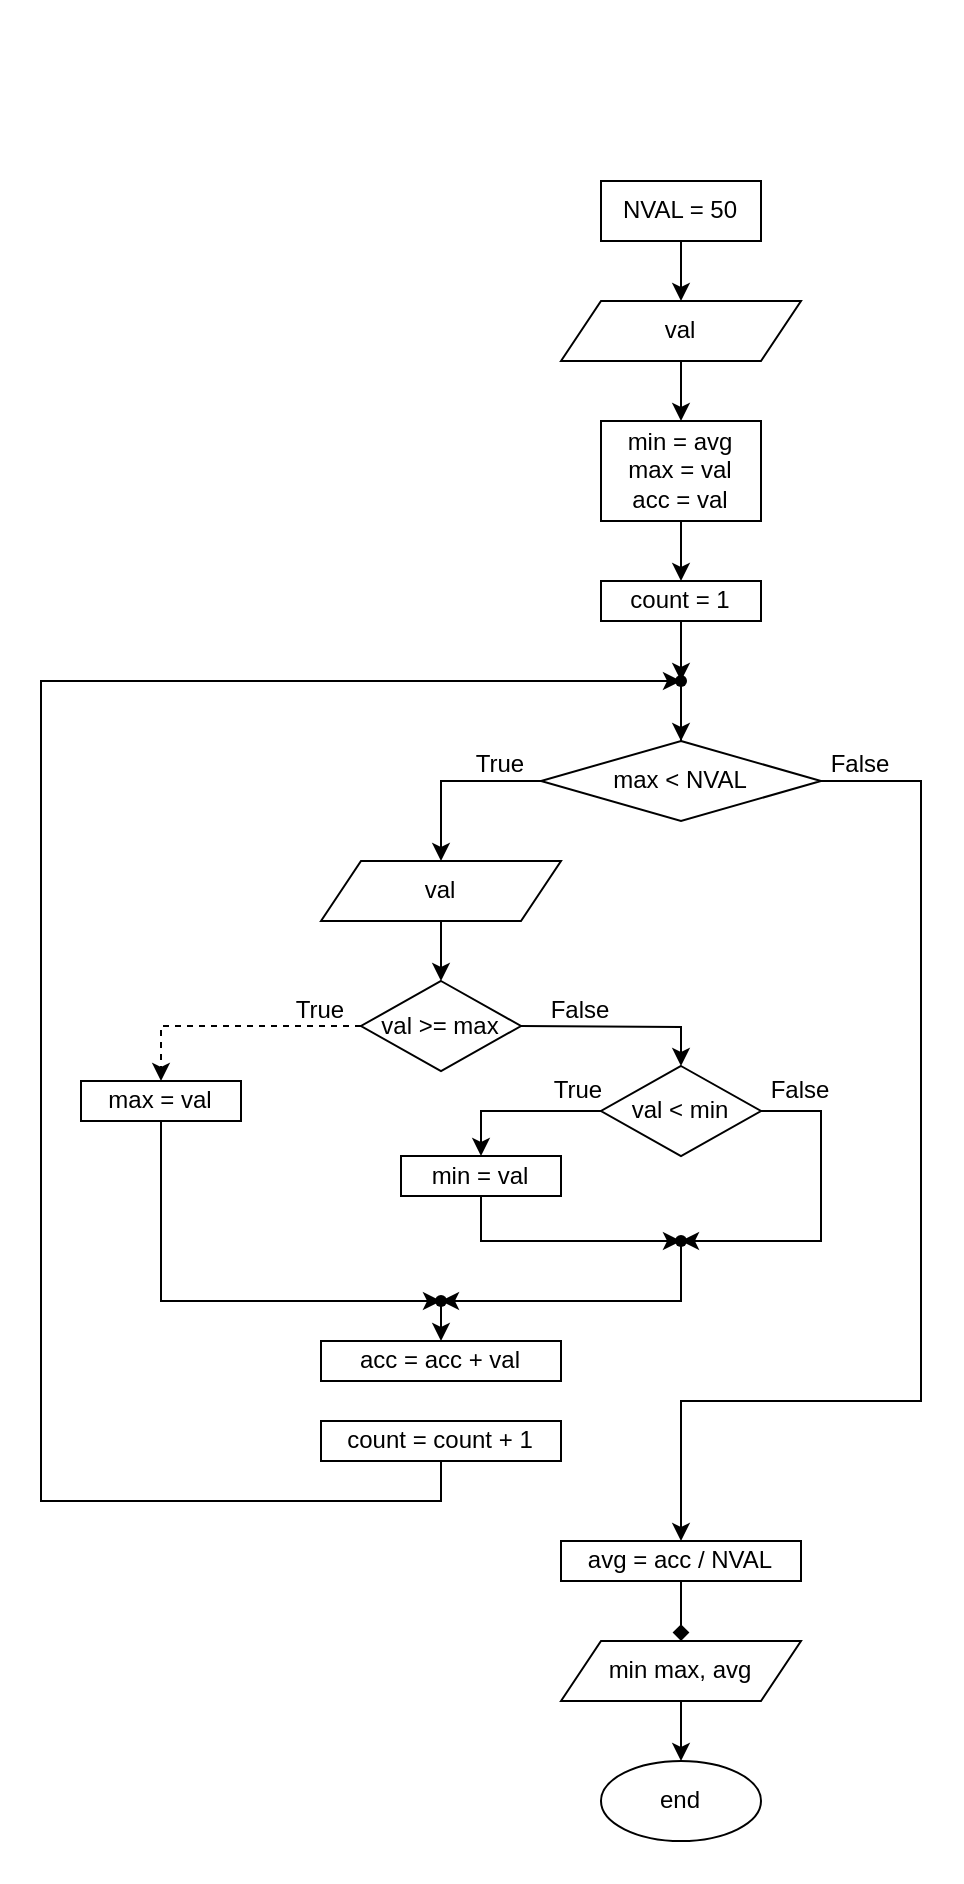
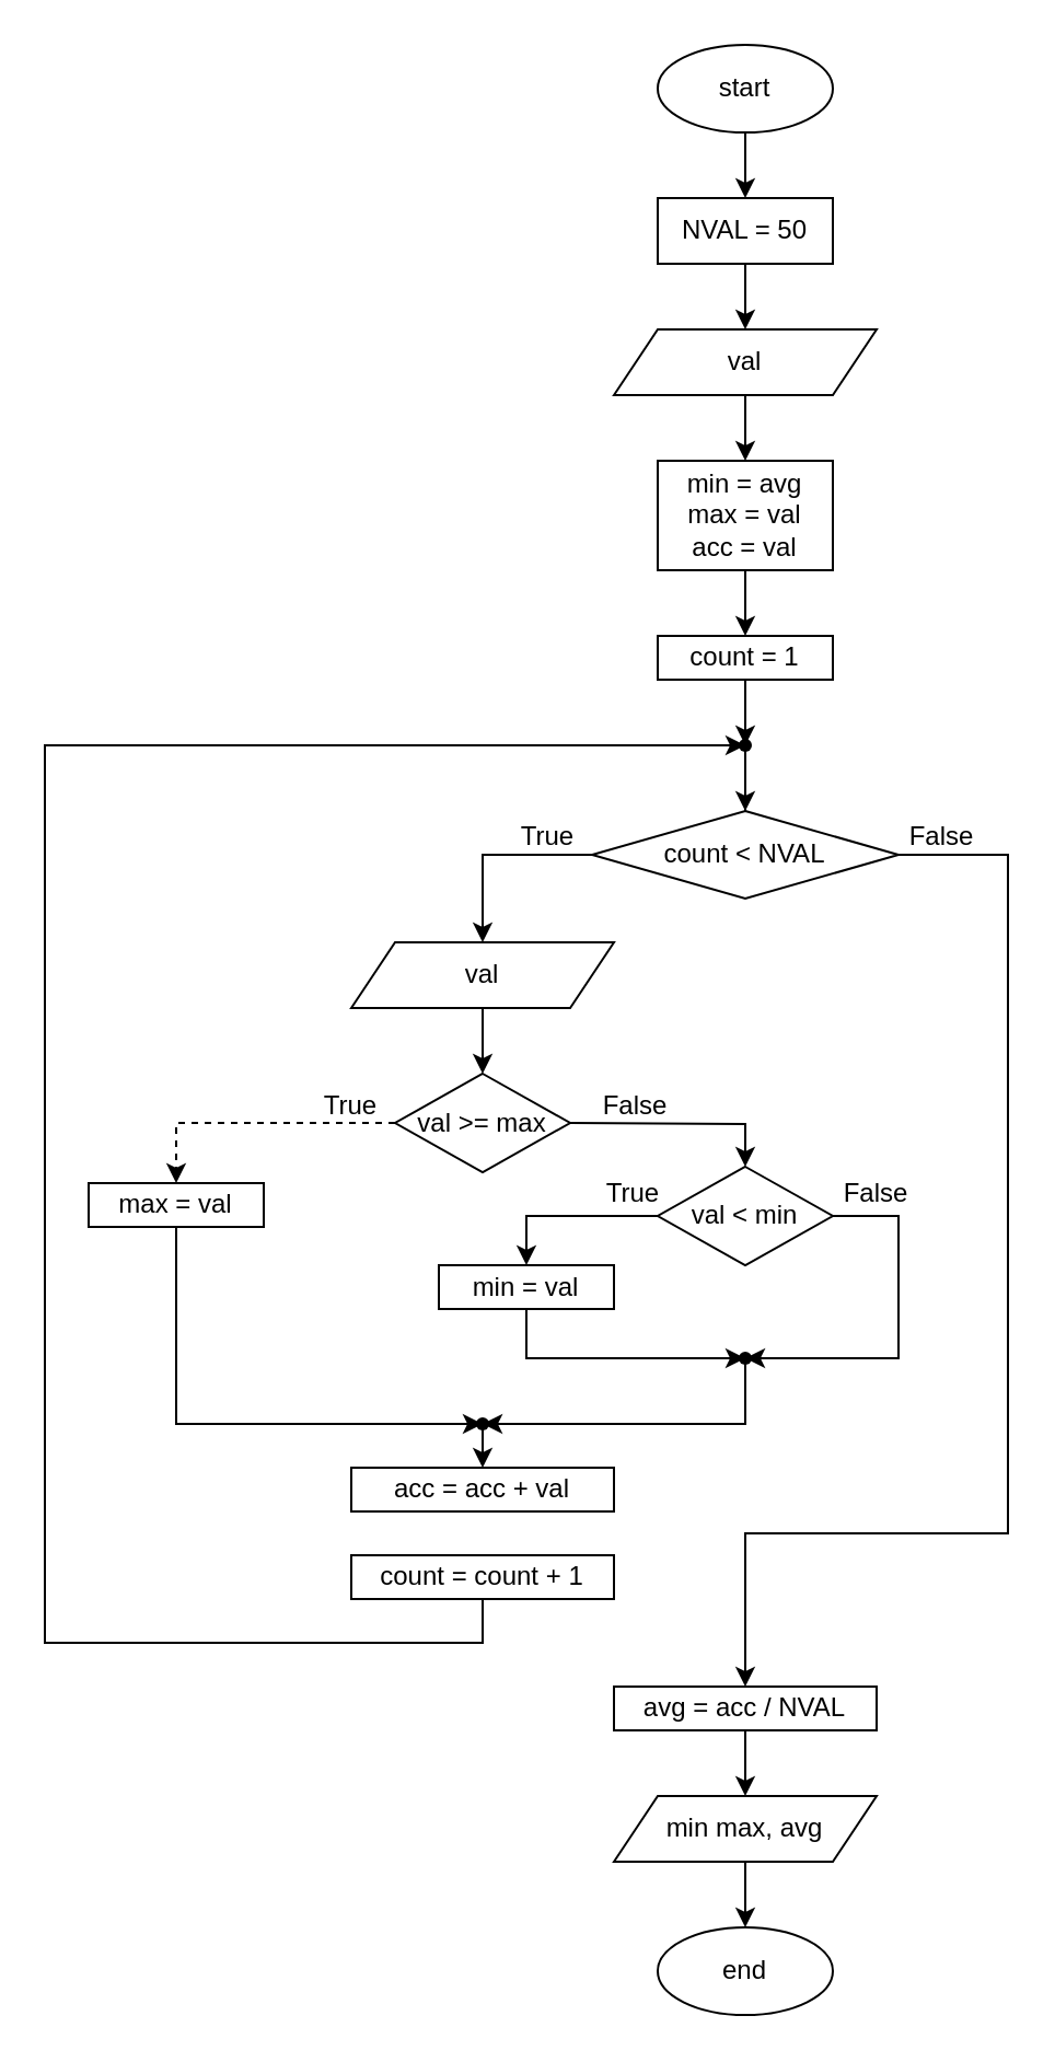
+ <mxCell id="3" value="start" style="ellipse;whiteSpace=wrap;html=1;" vertex="1" parent="1"><mxGeometry x="300" y="20" width="80" height="40" as="geometry" /></mxCell>
+ <mxCell id="2" value="" style="edgeStyle=orthogonalEdgeStyle;rounded=0;orthogonalLoop=1;jettySize=auto;html=1;" edge="1" parent="1" source="3" target="5"><mxGeometry relative="1" as="geometry" /></mxCell>
- <mxCell id="14" value="max &amp;lt; NVAL" style="rhombus;whiteSpace=wrap;html=1;rounded=0;" vertex="1" parent="1"><mxGeometry x="270" y="370" width="140" height="40" as="geometry" /></mxCell>
+ <mxCell id="14" value="count &amp;lt; NVAL" style="rhombus;whiteSpace=wrap;html=1;rounded=0;" vertex="1" parent="1"><mxGeometry x="270" y="370" width="140" height="40" as="geometry" /></mxCell>
- <mxCell id="41" value="" style="edgeStyle=orthogonalEdgeStyle;rounded=0;orthogonalLoop=1;jettySize=auto;html=1;endArrow=diamond;" edge="1" parent="1" source="42" target="45"><mxGeometry relative="1" as="geometry" /></mxCell>
+ <mxCell id="41" value="" style="edgeStyle=orthogonalEdgeStyle;rounded=0;orthogonalLoop=1;jettySize=auto;html=1;" edge="1" parent="1" source="42" target="45"><mxGeometry relative="1" as="geometry" /></mxCell>
